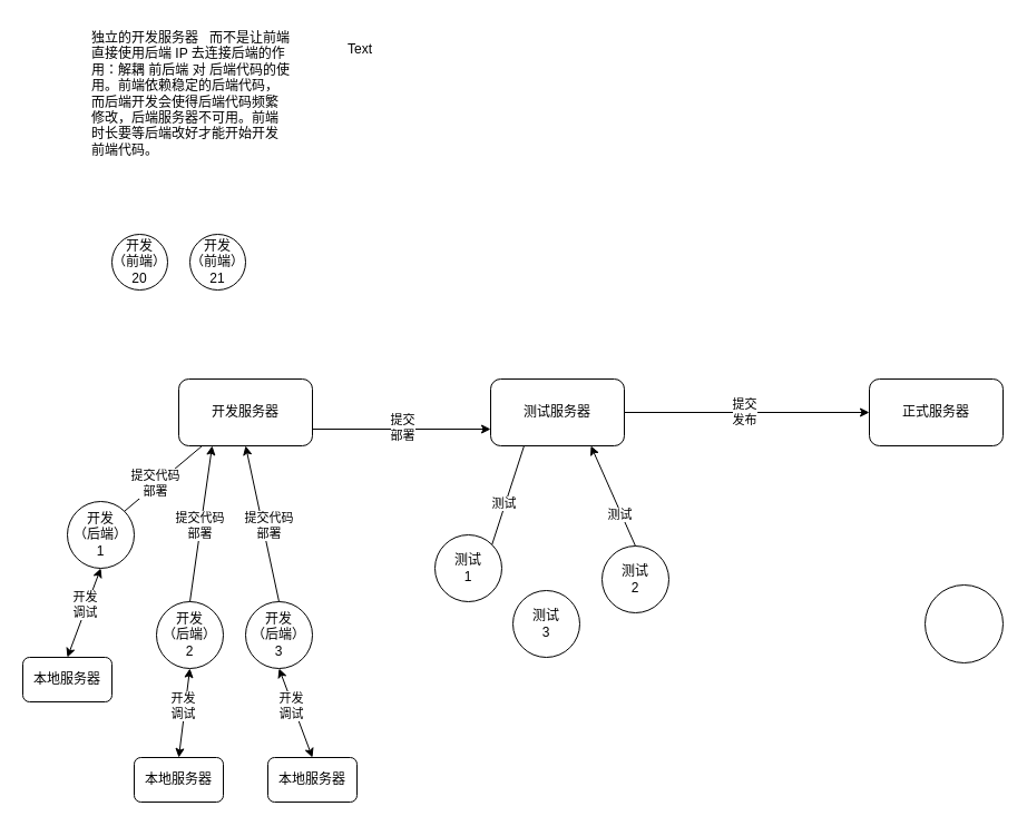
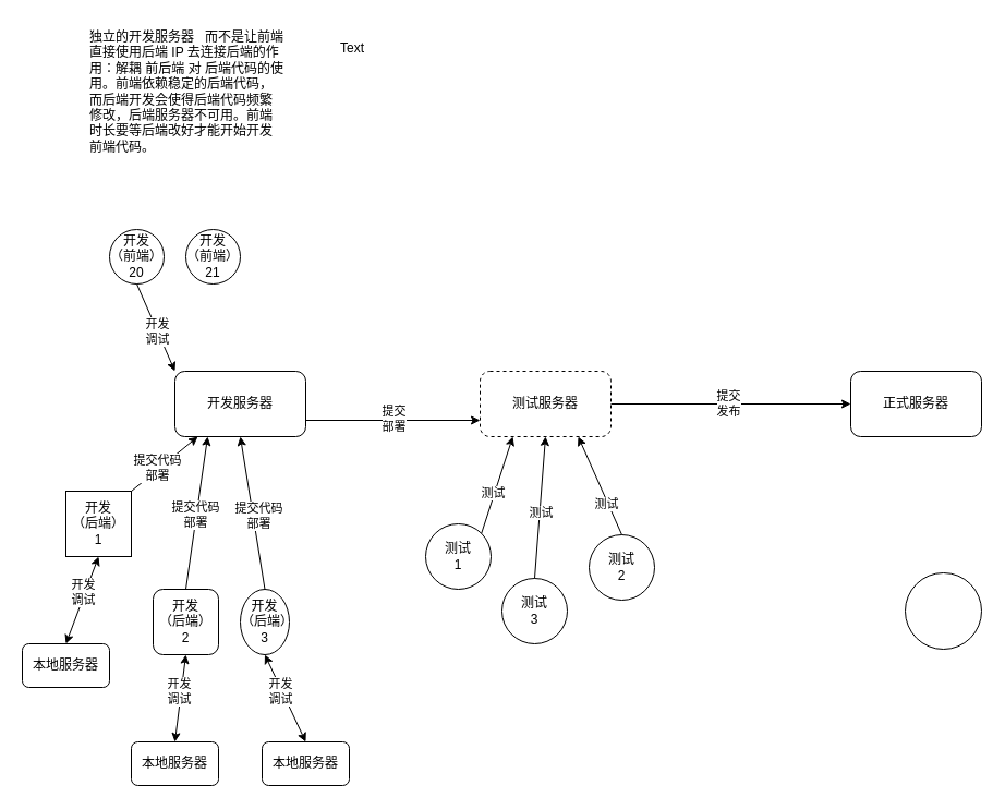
+ <mxCell id="15" value="" style="endArrow=classic;html=1;rounded=0;exitX=0.5;exitY=1;exitDx=0;exitDy=0;entryX=0;entryY=0;entryDx=0;entryDy=0;" edge="1" parent="1" source="14" target="2"><mxGeometry width="50" height="50" relative="1" as="geometry"><mxPoint x="260" y="260" as="sourcePoint" /><mxPoint x="310" y="210" as="targetPoint" /></mxGeometry></mxCell>
+ <mxCell id="16" value="开发&lt;div&gt;调试&lt;/div&gt;" style="edgeLabel;html=1;align=center;verticalAlign=middle;resizable=0;points=[];" vertex="1" connectable="0" parent="15"><mxGeometry x="0.077" relative="1" as="geometry"><mxPoint as="offset" /></mxGeometry></mxCell>
- <mxCell id="3" value="测试服务器" style="rounded=1;whiteSpace=wrap;html=1;" vertex="1" parent="1"><mxGeometry x="440" y="340" width="120" height="60" as="geometry" /></mxCell>
+ <mxCell id="3" value="测试服务器" style="rounded=1;whiteSpace=wrap;html=1;dashed=1;" vertex="1" parent="1"><mxGeometry x="440" y="340" width="120" height="60" as="geometry" /></mxCell>
- <mxCell id="8" value="" style="endArrow=none;html=1;rounded=0;entryX=0.175;entryY=1;entryDx=0;entryDy=0;entryPerimeter=0;exitX=1;exitY=0;exitDx=0;exitDy=0;" edge="1" parent="1" source="5" target="2"><mxGeometry width="50" height="50" relative="1" as="geometry"><mxPoint x="180" y="490" as="sourcePoint" /><mxPoint x="230" y="440" as="targetPoint" /></mxGeometry></mxCell>
+ <mxCell id="8" value="" style="endArrow=classic;html=1;rounded=0;entryX=0.175;entryY=1;entryDx=0;entryDy=0;entryPerimeter=0;exitX=1;exitY=0;exitDx=0;exitDy=0;" edge="1" parent="1" source="5" target="2"><mxGeometry width="50" height="50" relative="1" as="geometry"><mxPoint x="180" y="490" as="sourcePoint" /><mxPoint x="230" y="440" as="targetPoint" /></mxGeometry></mxCell>
- <mxCell id="23" value="" style="endArrow=none;html=1;rounded=0;entryX=0.25;entryY=1;entryDx=0;entryDy=0;exitX=1;exitY=0;exitDx=0;exitDy=0;" edge="1" parent="1" source="20" target="3"><mxGeometry width="50" height="50" relative="1" as="geometry"><mxPoint x="480" y="500" as="sourcePoint" /><mxPoint x="530" y="450" as="targetPoint" /></mxGeometry></mxCell>
+ <mxCell id="23" value="" style="endArrow=classic;html=1;rounded=0;entryX=0.25;entryY=1;entryDx=0;entryDy=0;exitX=1;exitY=0;exitDx=0;exitDy=0;" edge="1" parent="1" source="20" target="3"><mxGeometry width="50" height="50" relative="1" as="geometry"><mxPoint x="480" y="500" as="sourcePoint" /><mxPoint x="530" y="450" as="targetPoint" /></mxGeometry></mxCell>
+ <mxCell id="25" value="" style="endArrow=classic;html=1;rounded=0;entryX=0.5;entryY=1;entryDx=0;entryDy=0;exitX=0.5;exitY=0;exitDx=0;exitDy=0;" edge="1" parent="1" source="21" target="3"><mxGeometry width="50" height="50" relative="1" as="geometry"><mxPoint x="510" y="490" as="sourcePoint" /><mxPoint x="560" y="440" as="targetPoint" /></mxGeometry></mxCell>
+ <mxCell id="26" value="测试" style="edgeLabel;html=1;align=center;verticalAlign=middle;resizable=0;points=[];" vertex="1" connectable="0" parent="25"><mxGeometry x="-0.06" y="-1" relative="1" as="geometry"><mxPoint as="offset" /></mxGeometry></mxCell>
- <mxCell id="5" value="开发&lt;div&gt;（后端）&lt;/div&gt;&lt;div&gt;1&lt;/div&gt;" style="ellipse;whiteSpace=wrap;html=1;aspect=fixed;" vertex="1" parent="1"><mxGeometry x="60" y="450" width="60" height="60" as="geometry" /></mxCell>
+ <mxCell id="5" value="开发&lt;div&gt;（后端）&lt;/div&gt;&lt;div&gt;1&lt;/div&gt;" style="whiteSpace=wrap;html=1;aspect=fixed;rounded=0;" vertex="1" parent="1"><mxGeometry x="60" y="450" width="60" height="60" as="geometry" /></mxCell>
- <mxCell id="6" value="开发&lt;div&gt;（后端）&lt;/div&gt;&lt;div&gt;2&lt;/div&gt;" style="ellipse;whiteSpace=wrap;html=1;aspect=fixed;" vertex="1" parent="1"><mxGeometry x="140" y="540" width="60" height="60" as="geometry" /></mxCell>
+ <mxCell id="6" value="开发&lt;div&gt;（后端）&lt;/div&gt;&lt;div&gt;2&lt;/div&gt;" style="whiteSpace=wrap;html=1;aspect=fixed;rounded=1;" vertex="1" parent="1"><mxGeometry x="140" y="540" width="60" height="60" as="geometry" /></mxCell>
- <mxCell id="7" value="开发&lt;div&gt;（后端）&lt;/div&gt;&lt;div&gt;3&lt;/div&gt;" style="ellipse;whiteSpace=wrap;html=1;aspect=fixed;" vertex="1" parent="1"><mxGeometry x="220" y="540" width="60" height="60" as="geometry" /></mxCell>
+ <mxCell id="7" value="开发&lt;div&gt;（后端）&lt;/div&gt;&lt;div&gt;3&lt;/div&gt;" style="ellipse;whiteSpace=wrap;html=1;aspect=fixed;" vertex="1" parent="1"><mxGeometry x="220" y="540" width="45" height="60" as="geometry" /></mxCell>
